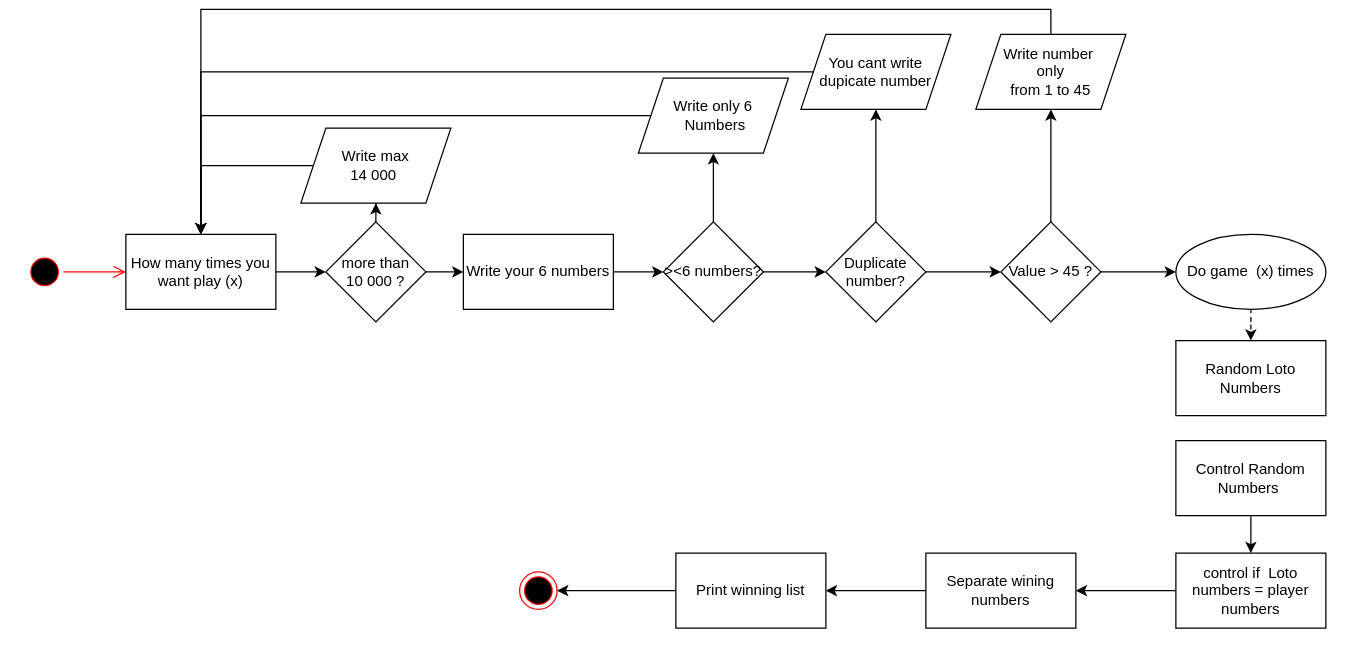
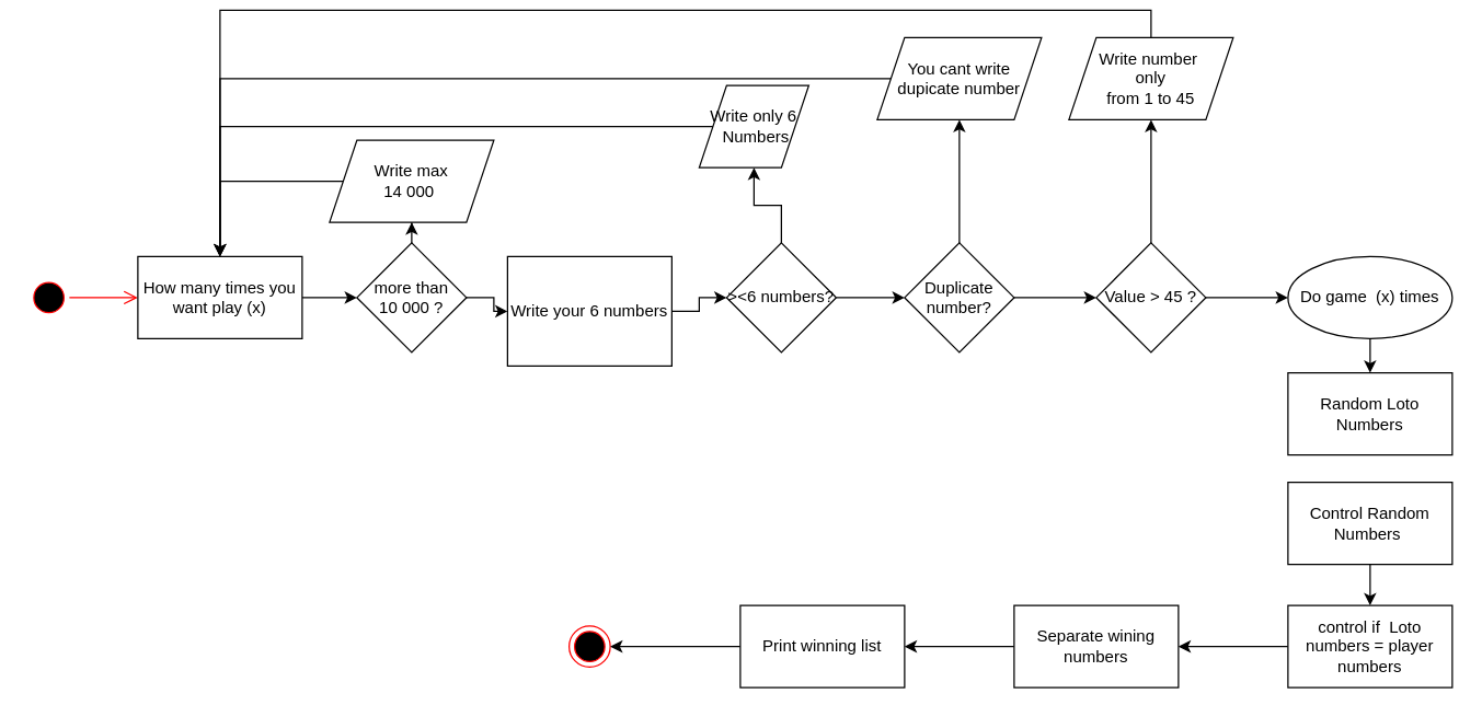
- <mxCell id="18" value="Write only 6&lt;br&gt;&amp;nbsp;Numbers" style="shape=parallelogram;perimeter=parallelogramPerimeter;whiteSpace=wrap;html=1;fixedSize=1;rounded=0;" vertex="1" parent="1"><mxGeometry x="510" y="55" width="120" height="60" as="geometry" /></mxCell>
+ <mxCell id="18" value="Write only 6&lt;br&gt;&amp;nbsp;Numbers" style="shape=parallelogram;perimeter=parallelogramPerimeter;whiteSpace=wrap;html=1;fixedSize=1;rounded=0;" vertex="1" parent="1"><mxGeometry x="510" y="55" width="80" height="60" as="geometry" /></mxCell>
- <mxCell id="13" value="Write your 6 numbers" style="whiteSpace=wrap;html=1;rounded=0;" vertex="1" parent="1"><mxGeometry x="370" y="180" width="120" height="60" as="geometry" /></mxCell>
+ <mxCell id="13" value="Write your 6 numbers" style="whiteSpace=wrap;html=1;rounded=0;" vertex="1" parent="1"><mxGeometry x="370" y="180" width="120" height="80" as="geometry" /></mxCell>
- <mxCell id="29" value="" style="edgeStyle=orthogonalEdgeStyle;rounded=0;orthogonalLoop=1;jettySize=auto;html=1;dashed=1;" edge="1" parent="1" source="30" target="31"><mxGeometry relative="1" as="geometry" /></mxCell>
+ <mxCell id="29" value="" style="edgeStyle=orthogonalEdgeStyle;rounded=0;orthogonalLoop=1;jettySize=auto;html=1;" edge="1" parent="1" source="30" target="31"><mxGeometry relative="1" as="geometry" /></mxCell>
